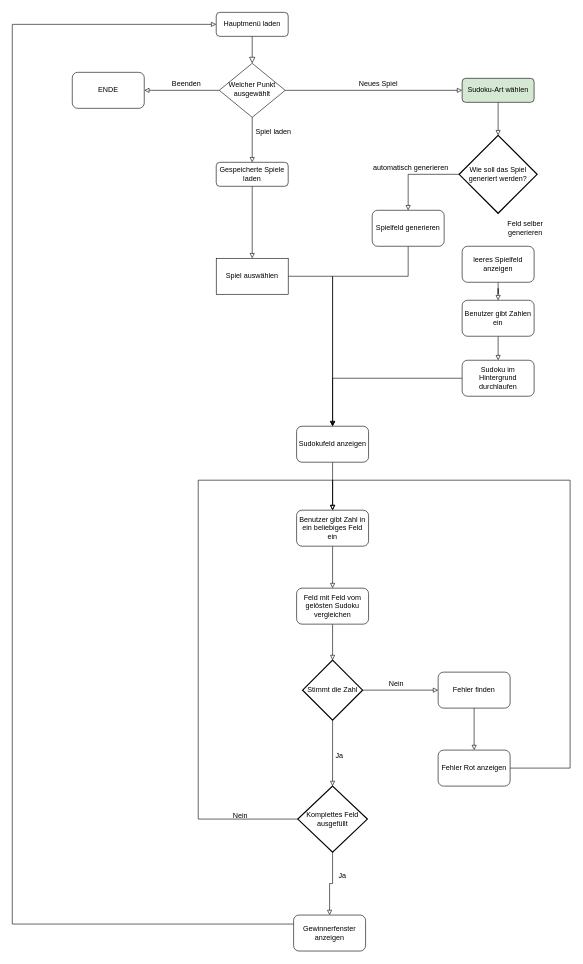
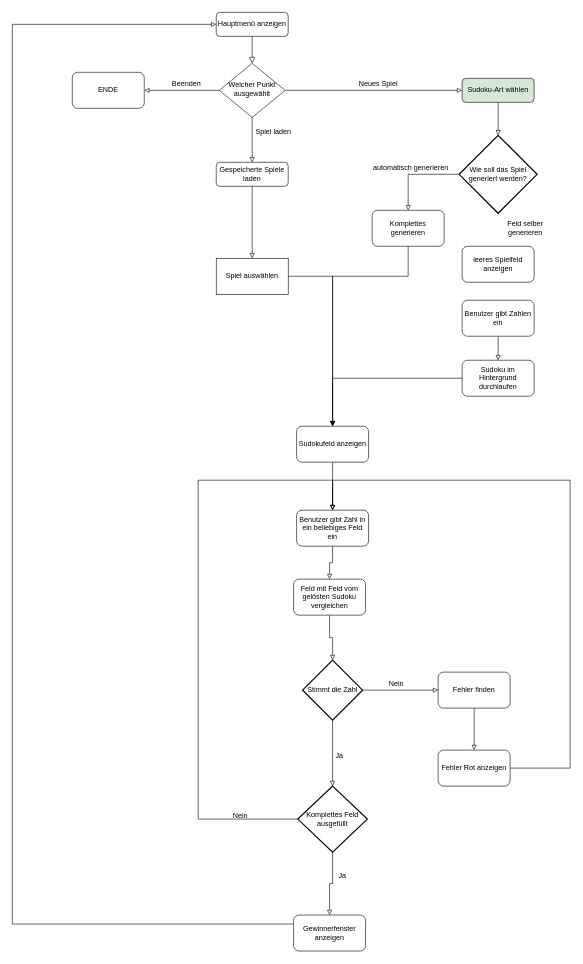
- <mxCell id="3" value="Hauptmenü laden" style="rounded=1;whiteSpace=wrap;html=1;fontSize=12;glass=0;strokeWidth=1;shadow=0;" parent="1" vertex="1"><mxGeometry x="360" y="20" width="120" height="40" as="geometry" /></mxCell>
+ <mxCell id="3" value="Hauptmenü anzeigen" style="rounded=1;whiteSpace=wrap;html=1;fontSize=12;glass=0;strokeWidth=1;shadow=0;" parent="1" vertex="1"><mxGeometry x="360" y="20" width="120" height="40" as="geometry" /></mxCell>
- <mxCell id="20" value="Spielfeld generieren" style="rounded=1;whiteSpace=wrap;html=1;" parent="1" vertex="1"><mxGeometry x="620" y="350" width="120" height="60" as="geometry" /></mxCell>
+ <mxCell id="20" value="Komplettes generieren" style="rounded=1;whiteSpace=wrap;html=1;" parent="1" vertex="1"><mxGeometry x="620" y="350" width="120" height="60" as="geometry" /></mxCell>
- <mxCell id="16" style="edgeStyle=orthogonalEdgeStyle;rounded=0;orthogonalLoop=1;jettySize=auto;html=1;endArrow=block;endFill=0;" parent="1" source="17" target="27" edge="1"><mxGeometry relative="1" as="geometry" /></mxCell>
- <mxCell id="31" value="Feld mit Feld vom gelösten Sudoku vergleichen" style="rounded=1;whiteSpace=wrap;html=1;" parent="1" vertex="1"><mxGeometry x="494" y="980" width="120" height="60" as="geometry" /></mxCell>
+ <mxCell id="31" value="Feld mit Feld vom gelösten Sudoku vergleichen" style="rounded=1;whiteSpace=wrap;html=1;" parent="1" vertex="1"><mxGeometry x="489" y="965" width="120" height="60" as="geometry" /></mxCell>
